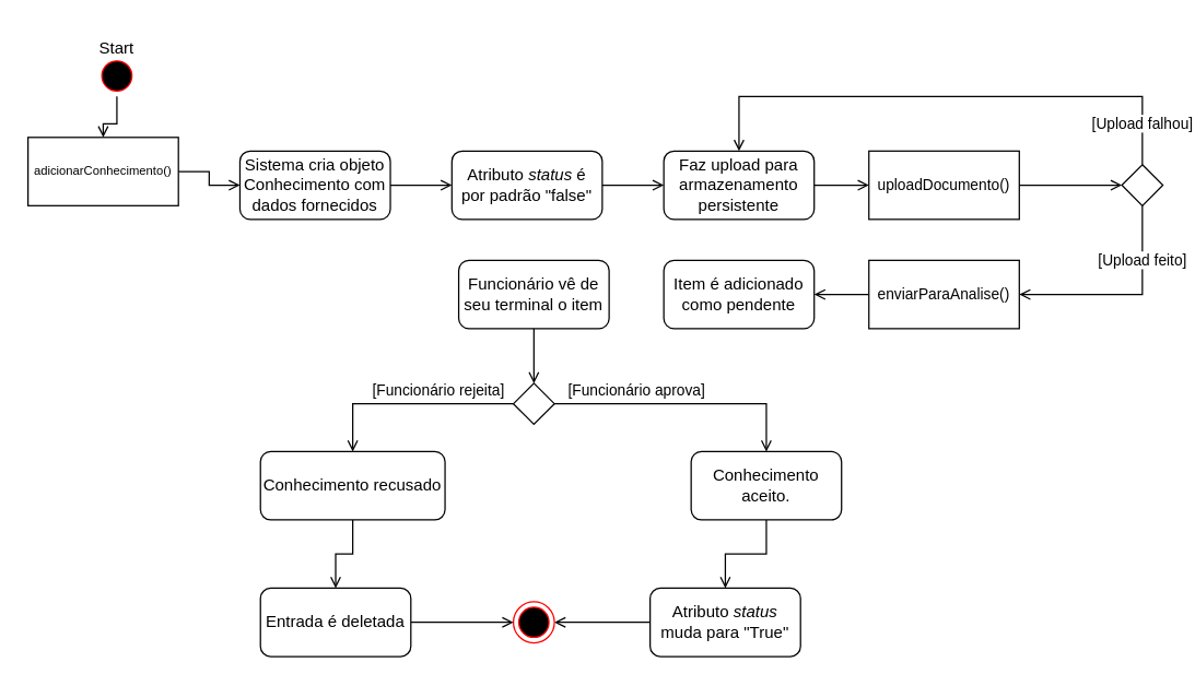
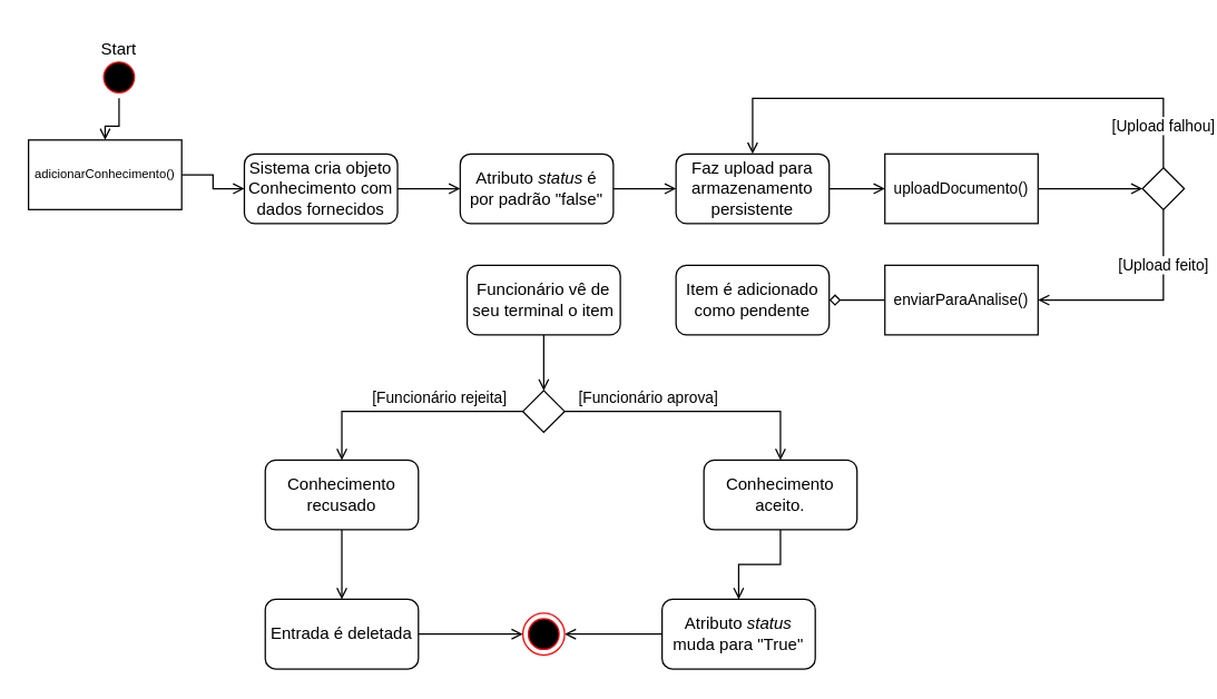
- <mxCell id="13" style="edgeStyle=orthogonalEdgeStyle;rounded=0;orthogonalLoop=1;jettySize=auto;html=1;fontSize=11;fontColor=default;endArrow=open;endFill=0;" edge="1" parent="1" source="14" target="24"><mxGeometry relative="1" as="geometry" /></mxCell>
+ <mxCell id="13" style="edgeStyle=orthogonalEdgeStyle;rounded=0;orthogonalLoop=1;jettySize=auto;html=1;fontSize=11;fontColor=default;endArrow=diamond;endFill=0;" edge="1" parent="1" source="14" target="24"><mxGeometry relative="1" as="geometry" /></mxCell>
- <mxCell id="21" value="Conhecimento recusado" style="rounded=1;whiteSpace=wrap;html=1;" vertex="1" parent="1"><mxGeometry x="190" y="330" width="135" height="50" as="geometry" /></mxCell>
+ <mxCell id="21" value="Conhecimento recusado" style="rounded=1;whiteSpace=wrap;html=1;" vertex="1" parent="1"><mxGeometry x="190" y="330" width="110" height="50" as="geometry" /></mxCell>
